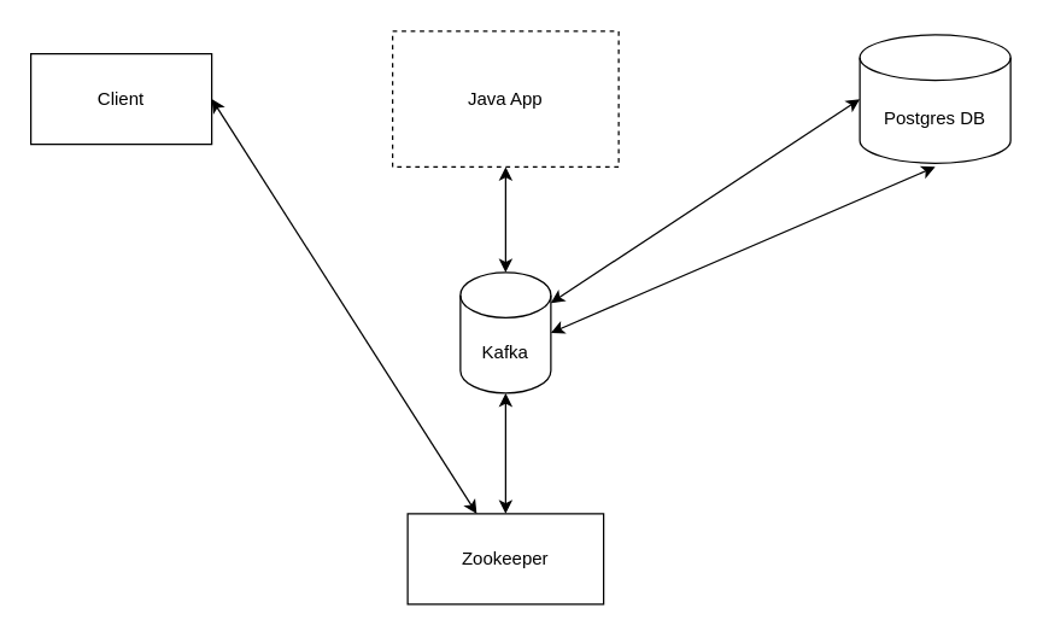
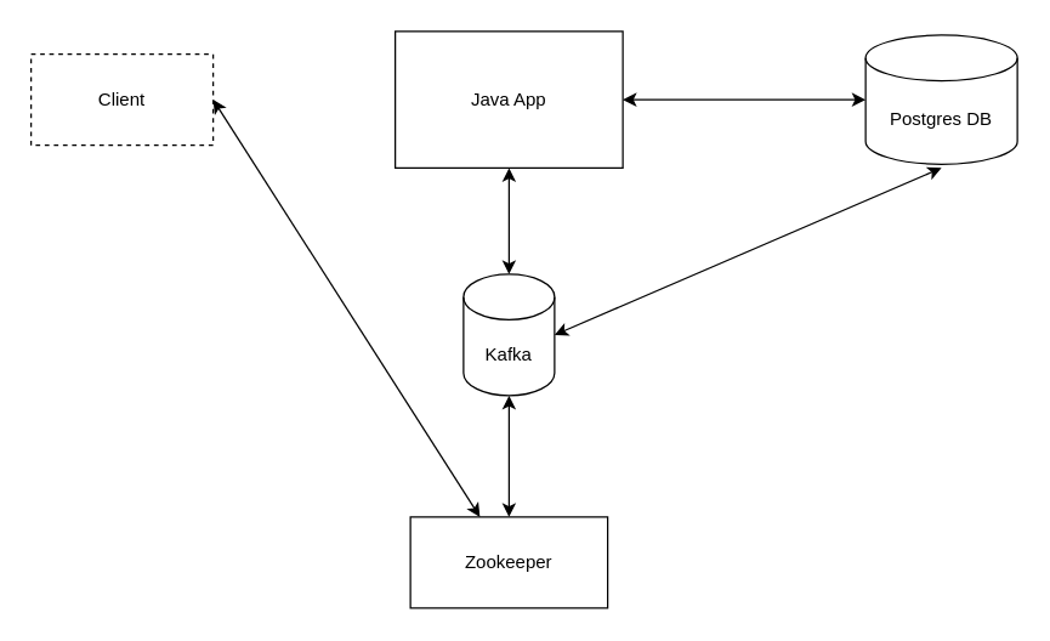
- <mxCell id="8" value="Client" style="rounded=0;whiteSpace=wrap;html=1;" parent="1" vertex="1"><mxGeometry x="20" y="35" width="120" height="60" as="geometry" /></mxCell>
+ <mxCell id="8" value="Client" style="rounded=0;whiteSpace=wrap;html=1;dashed=1;" parent="1" vertex="1"><mxGeometry x="20" y="35" width="120" height="60" as="geometry" /></mxCell>
- <mxCell id="5" value="Java App" style="rounded=0;whiteSpace=wrap;html=1;dashed=1;" parent="1" vertex="1"><mxGeometry x="260" y="20" width="150" height="90" as="geometry" /></mxCell>
+ <mxCell id="5" value="Java App" style="rounded=0;whiteSpace=wrap;html=1;" parent="1" vertex="1"><mxGeometry x="260" y="20" width="150" height="90" as="geometry" /></mxCell>
- <mxCell id="10" value="" style="endArrow=classic;startArrow=classic;html=1;rounded=0;exitX=0;exitY=0.5;exitDx=0;exitDy=0;exitPerimeter=0;" edge="1" parent="1" source="9" target="2"><mxGeometry width="50" height="50" relative="1" as="geometry"><mxPoint x="280" y="210" as="sourcePoint" /><mxPoint x="330" y="160" as="targetPoint" /></mxGeometry></mxCell>
+ <mxCell id="10" value="" style="endArrow=classic;startArrow=classic;html=1;rounded=0;entryX=1;entryY=0.5;entryDx=0;entryDy=0;exitX=0;exitY=0.5;exitDx=0;exitDy=0;exitPerimeter=0;" edge="1" parent="1" source="9" target="5"><mxGeometry width="50" height="50" relative="1" as="geometry"><mxPoint x="280" y="210" as="sourcePoint" /><mxPoint x="330" y="160" as="targetPoint" /></mxGeometry></mxCell>
